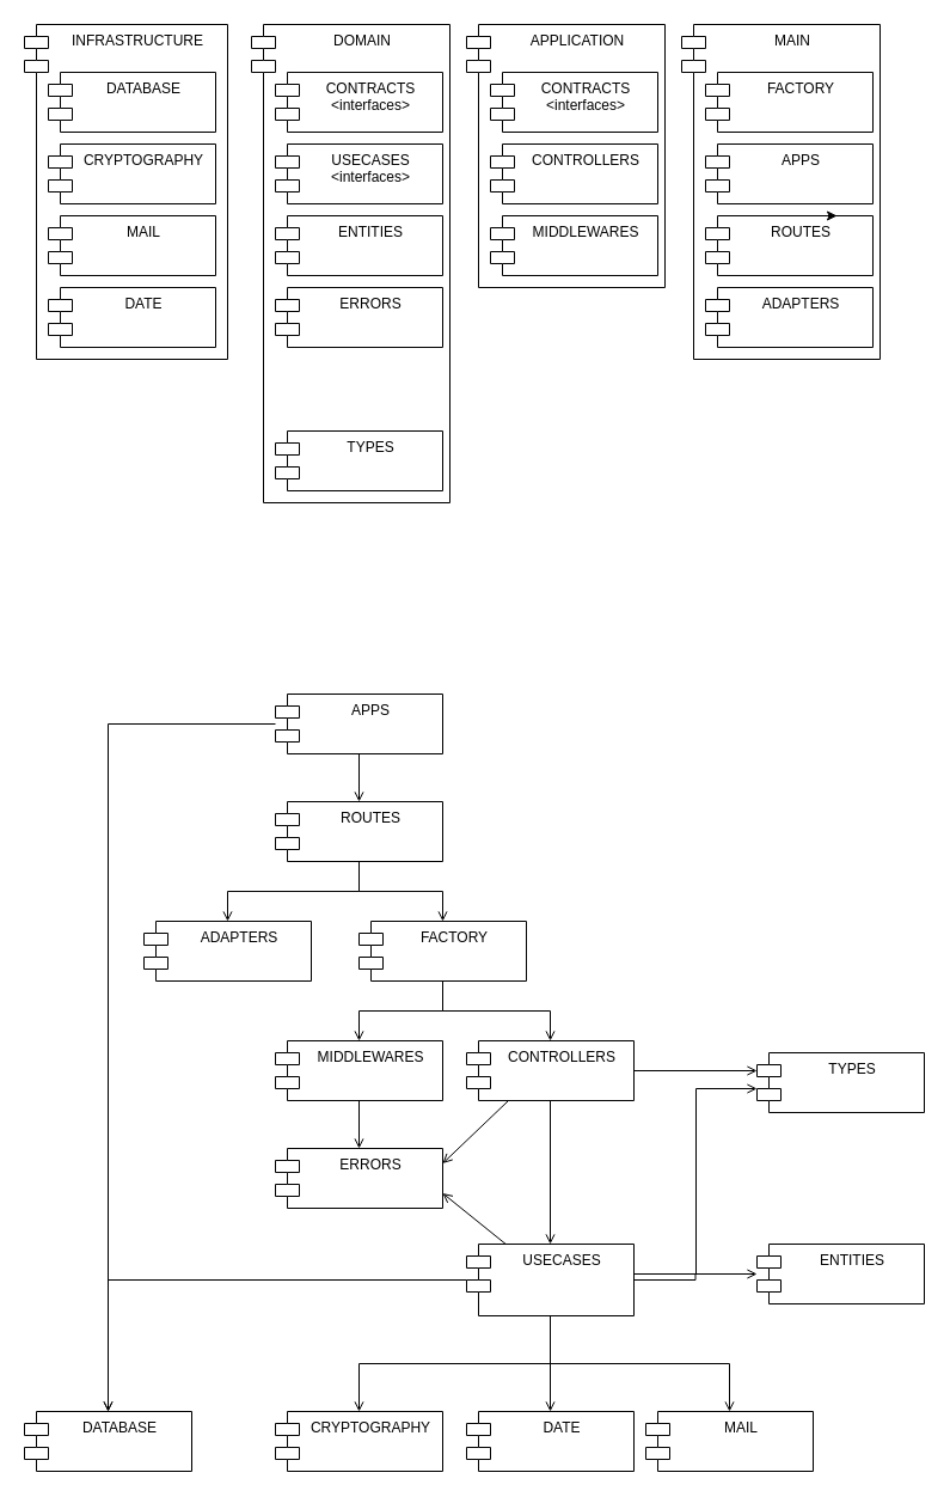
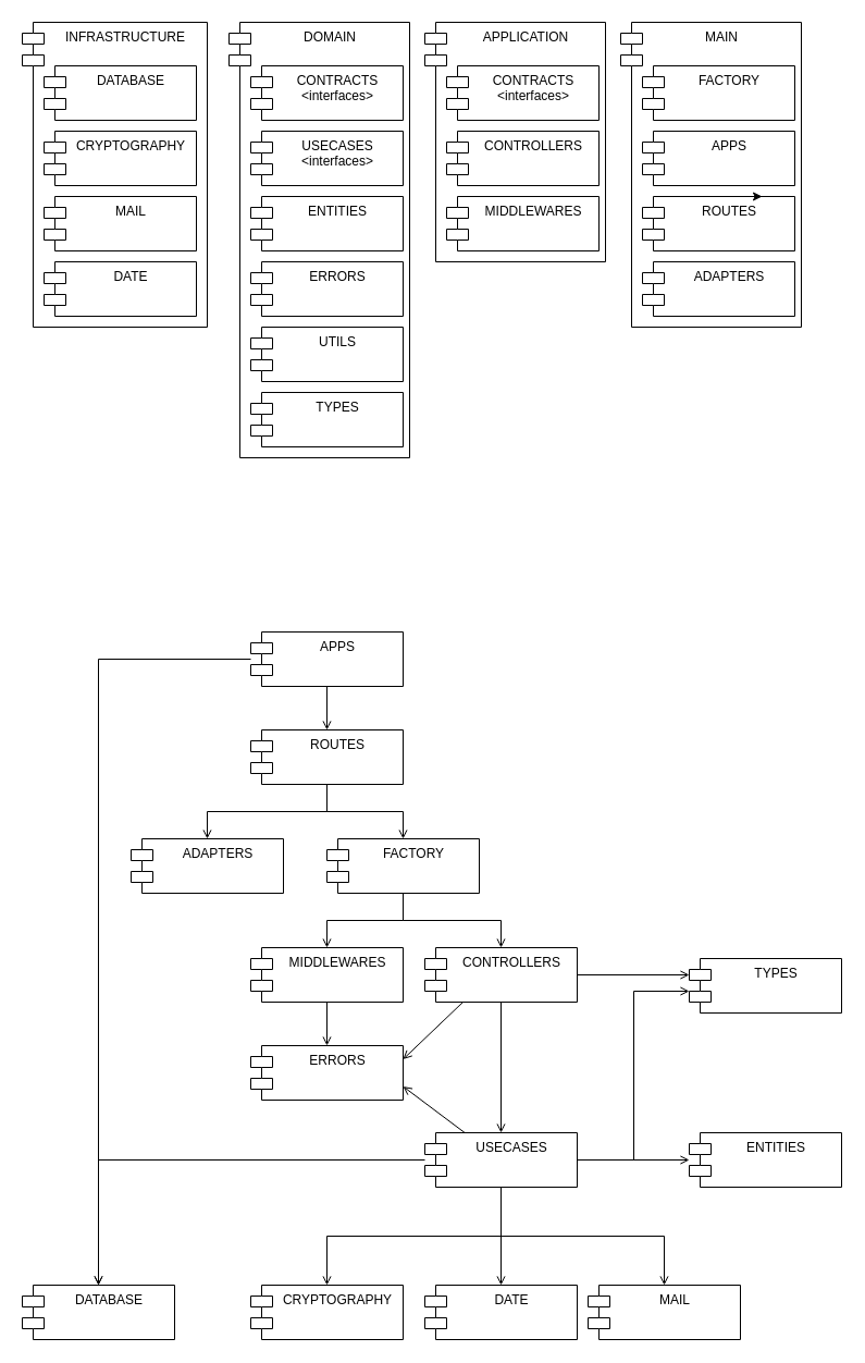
+ <mxCell id="11" value="UTILS" style="shape=module;align=left;spacingLeft=20;align=center;verticalAlign=top;" parent="1" vertex="1"><mxGeometry x="230" y="300" width="140" height="50" as="geometry" /></mxCell>
- <mxCell id="45" value="USECASES" style="shape=module;align=left;spacingLeft=20;align=center;verticalAlign=top;" vertex="1" parent="1"><mxGeometry x="390" y="1040" width="140" height="60" as="geometry" /></mxCell>
+ <mxCell id="45" value="USECASES" style="shape=module;align=left;spacingLeft=20;align=center;verticalAlign=top;" vertex="1" parent="1"><mxGeometry x="390" y="1040" width="140" height="50" as="geometry" /></mxCell>
